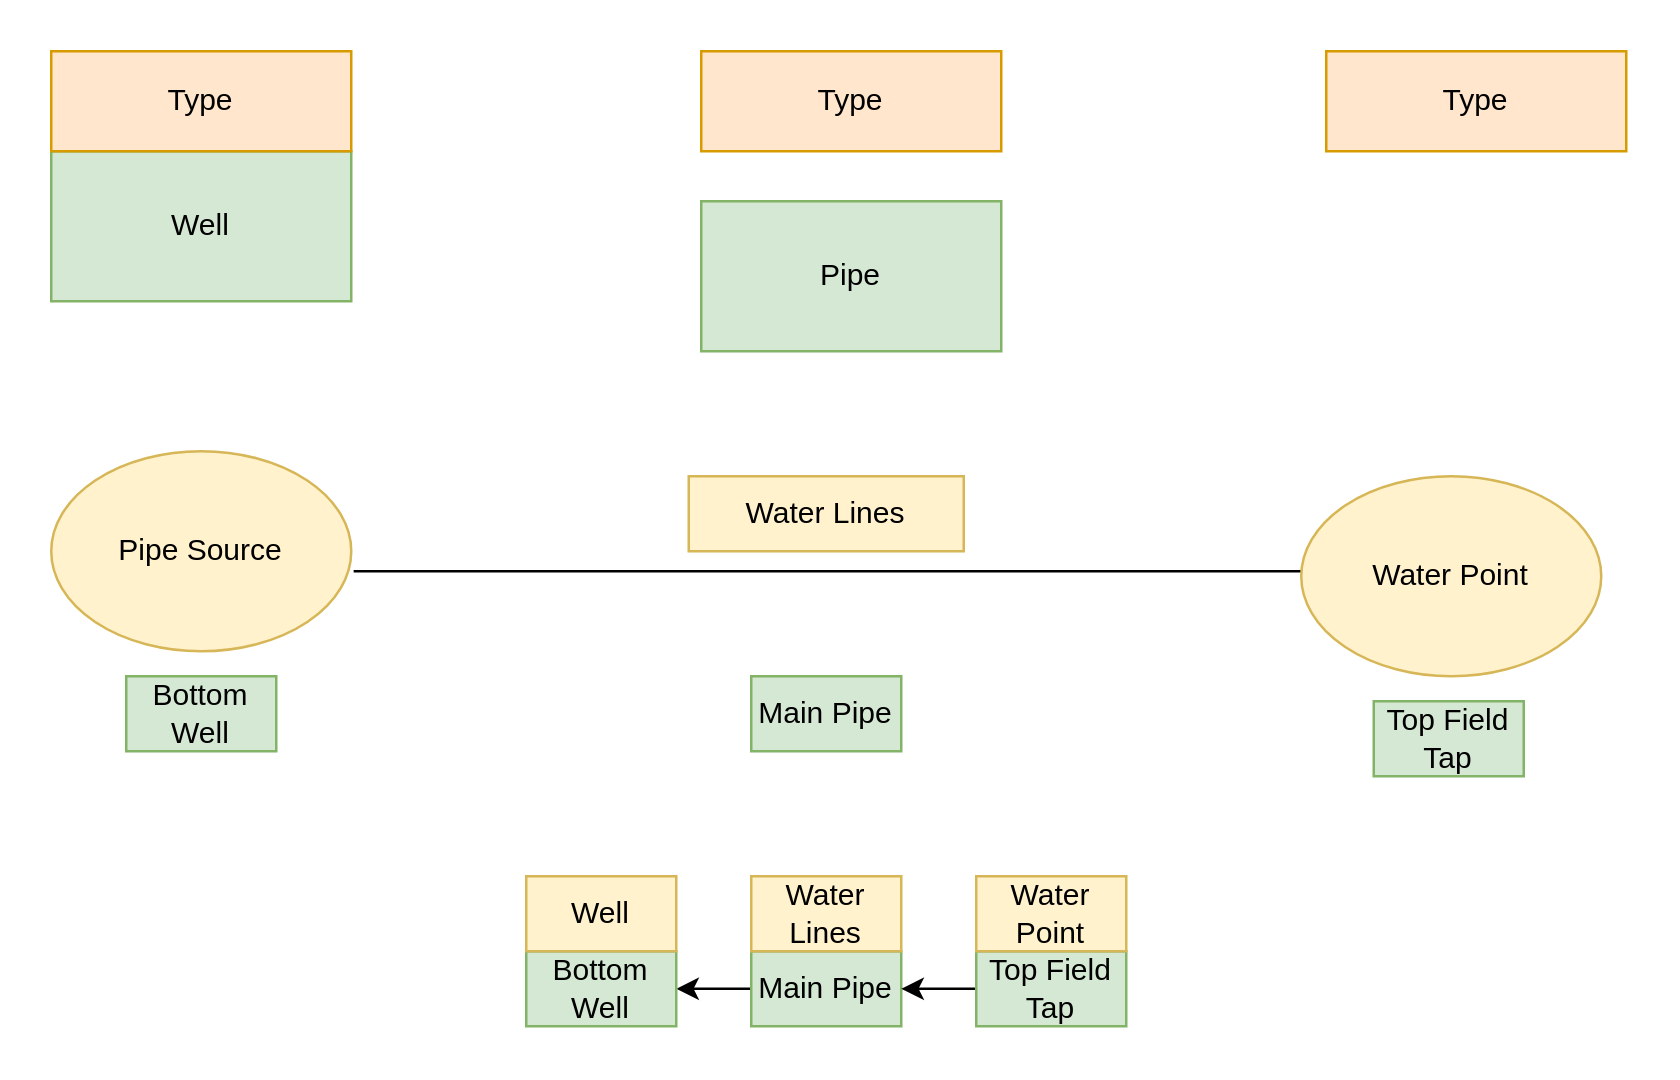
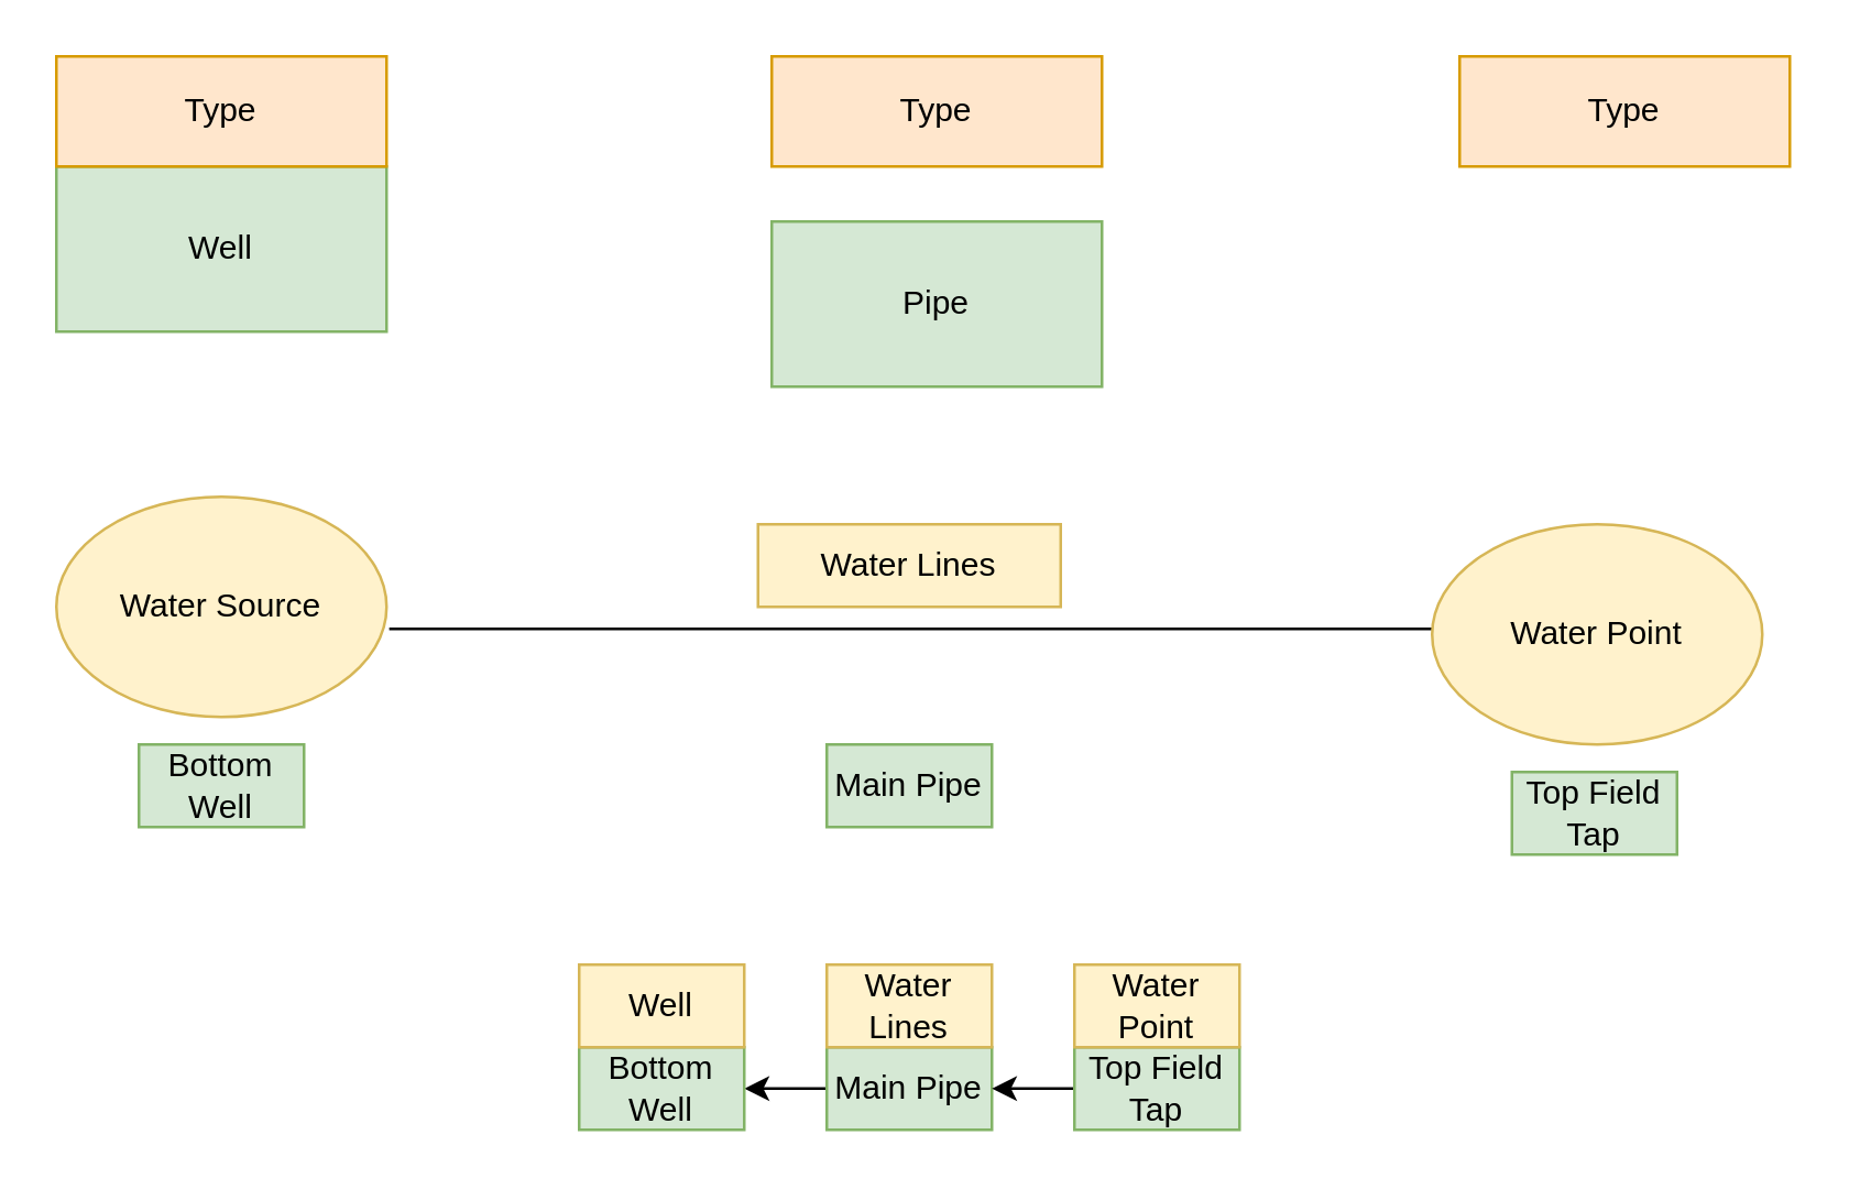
- <mxCell id="2" value="Pipe Source" style="ellipse;whiteSpace=wrap;html=1;fillColor=#fff2cc;strokeColor=#d6b656;" vertex="1" parent="1"><mxGeometry x="20" y="180" width="120" height="80" as="geometry" /></mxCell>
+ <mxCell id="2" value="Water Source" style="ellipse;whiteSpace=wrap;html=1;fillColor=#fff2cc;strokeColor=#d6b656;" vertex="1" parent="1"><mxGeometry x="20" y="180" width="120" height="80" as="geometry" /></mxCell>
